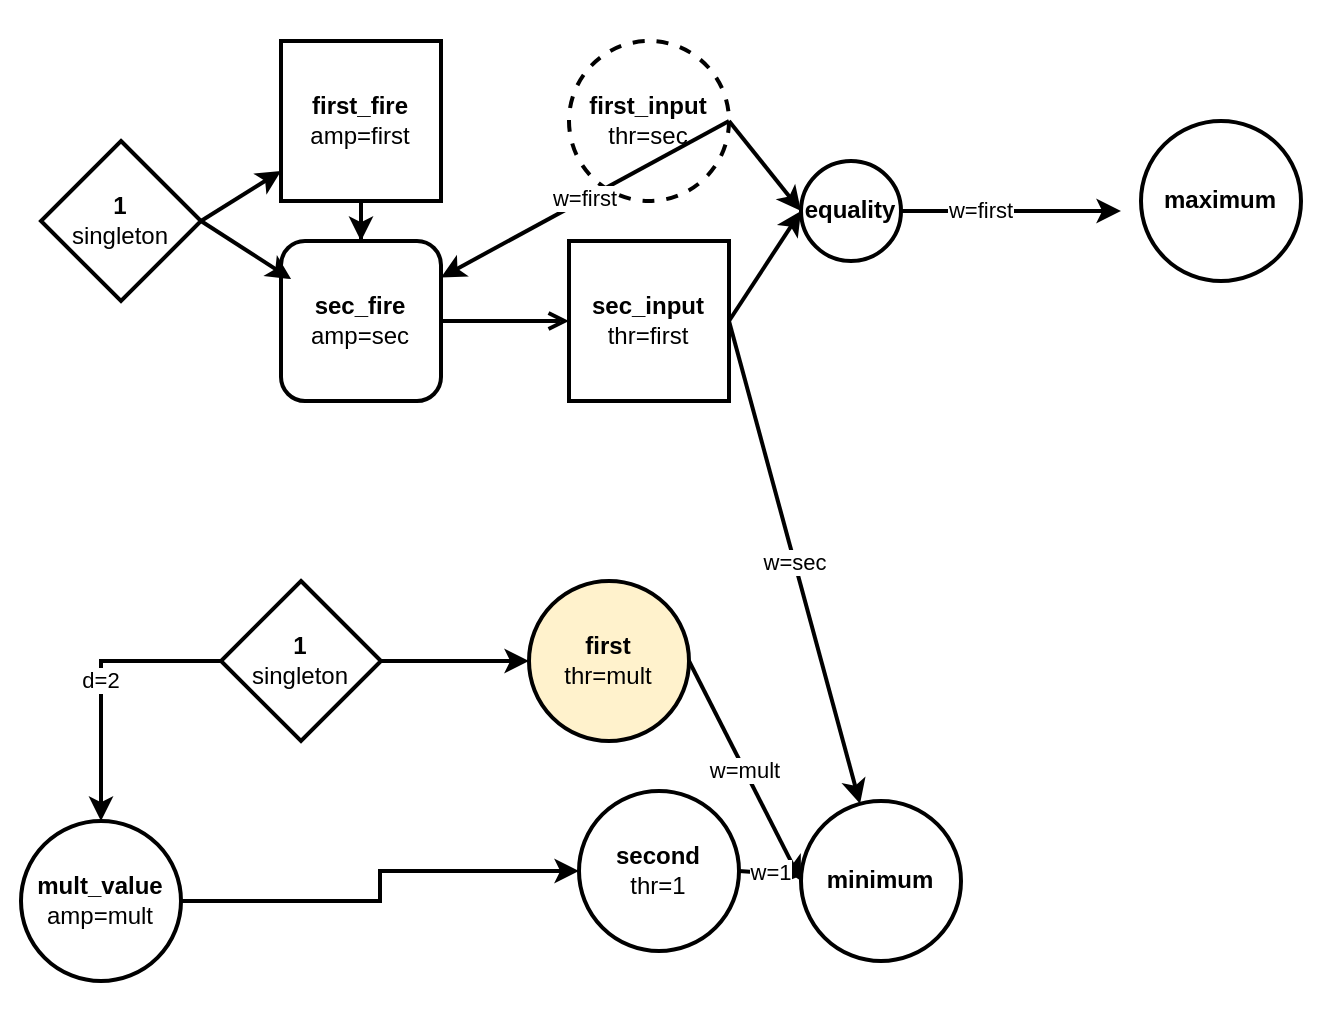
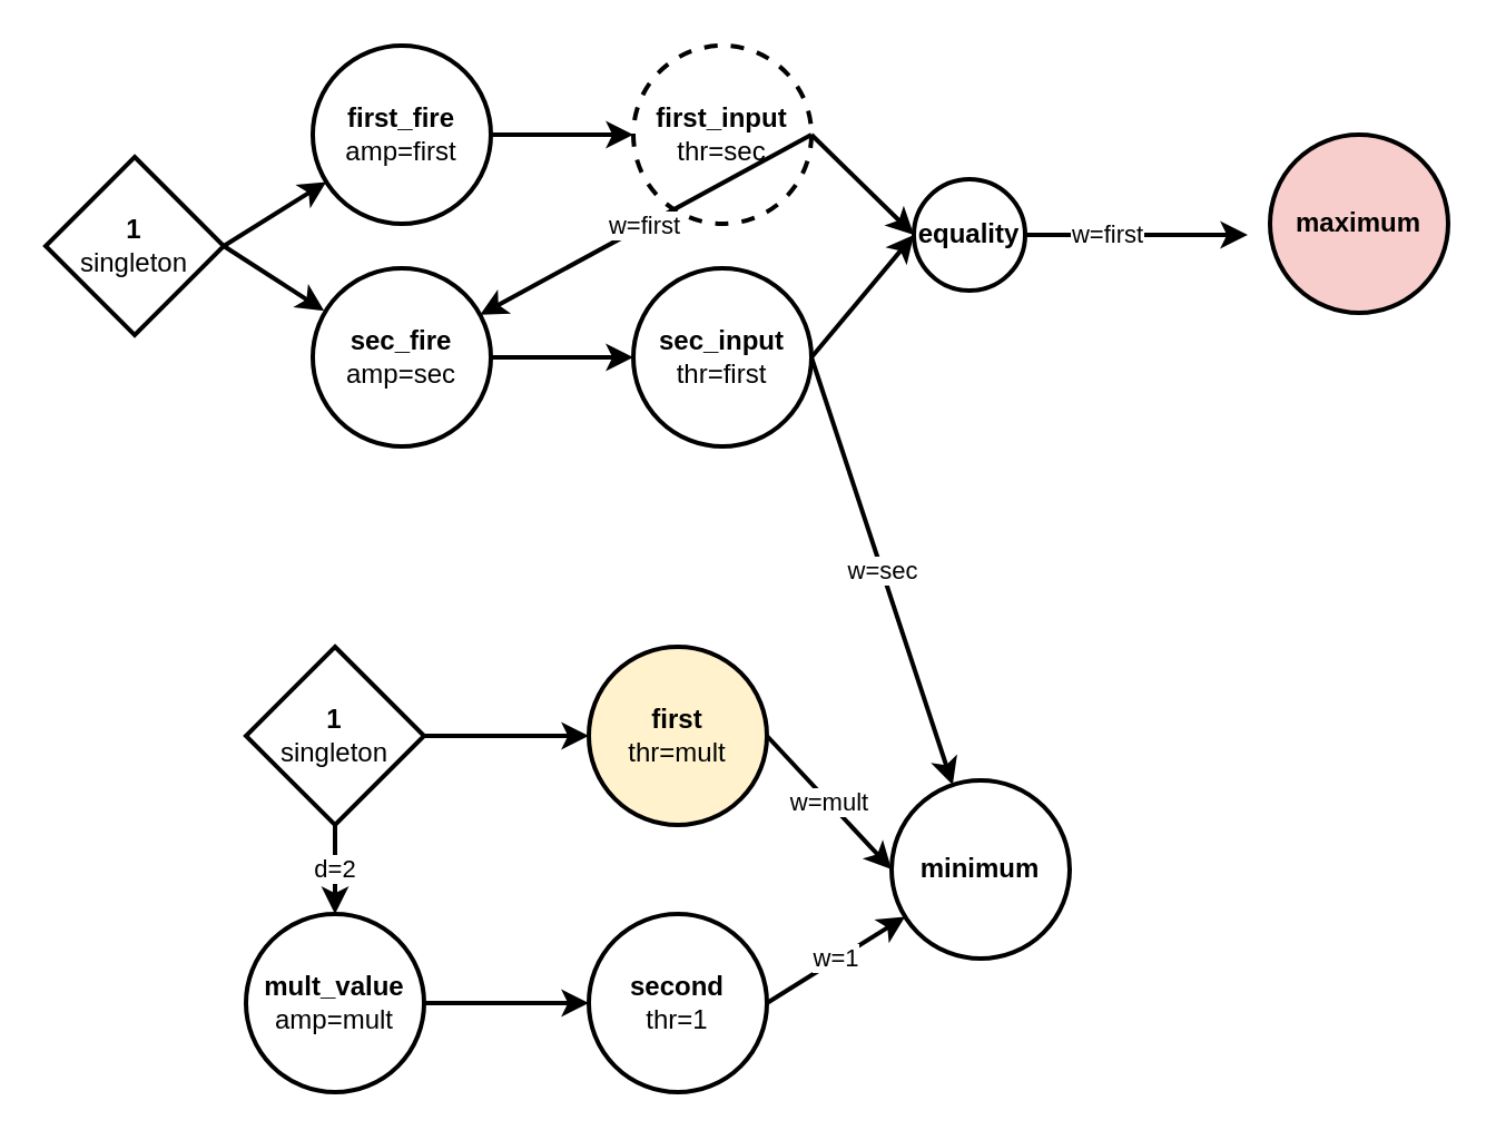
- <mxCell id="22" value="&lt;b&gt;first_fire&lt;/b&gt;&lt;br&gt;amp=first" style="whiteSpace=wrap;html=1;aspect=fixed;strokeWidth=2;rounded=0;" vertex="1" parent="1"><mxGeometry x="140" y="20" width="80" height="80" as="geometry" /></mxCell>
+ <mxCell id="22" value="&lt;b&gt;first_fire&lt;/b&gt;&lt;br&gt;amp=first" style="ellipse;whiteSpace=wrap;html=1;aspect=fixed;strokeWidth=2;" vertex="1" parent="1"><mxGeometry x="140" y="20" width="80" height="80" as="geometry" /></mxCell>
- <mxCell id="14" value="&lt;b&gt;maximum&lt;/b&gt;" style="ellipse;whiteSpace=wrap;html=1;aspect=fixed;strokeWidth=2;" vertex="1" parent="1"><mxGeometry x="570" y="60" width="80" height="80" as="geometry" /></mxCell>
+ <mxCell id="14" value="&lt;b&gt;maximum&lt;/b&gt;" style="ellipse;whiteSpace=wrap;html=1;aspect=fixed;strokeWidth=2;fillColor=#f8cecc;" vertex="1" parent="1"><mxGeometry x="570" y="60" width="80" height="80" as="geometry" /></mxCell>
- <mxCell id="26" value="&lt;b&gt;equality&lt;/b&gt;" style="ellipse;whiteSpace=wrap;html=1;aspect=fixed;strokeWidth=2;" vertex="1" parent="1"><mxGeometry x="400" y="80" width="50" height="50" as="geometry" /></mxCell>
+ <mxCell id="26" value="&lt;b&gt;equality&lt;/b&gt;" style="ellipse;whiteSpace=wrap;html=1;aspect=fixed;strokeWidth=2;" vertex="1" parent="1"><mxGeometry x="410" y="80" width="50" height="50" as="geometry" /></mxCell>
- <mxCell id="21" value="" style="edgeStyle=orthogonalEdgeStyle;rounded=0;orthogonalLoop=1;jettySize=auto;html=1;strokeWidth=2;" edge="1" parent="1" source="22" target="16"><mxGeometry relative="1" as="geometry" /></mxCell>
+ <mxCell id="21" value="" style="edgeStyle=orthogonalEdgeStyle;rounded=0;orthogonalLoop=1;jettySize=auto;html=1;strokeWidth=2;" edge="1" parent="1" source="22" target="12"><mxGeometry relative="1" as="geometry" /></mxCell>
- <mxCell id="16" value="&lt;b&gt;sec_fire&lt;/b&gt;&lt;br&gt;amp=sec" style="whiteSpace=wrap;html=1;aspect=fixed;strokeWidth=2;rounded=1;" vertex="1" parent="1"><mxGeometry x="140" y="120" width="80" height="80" as="geometry" /></mxCell>
+ <mxCell id="16" value="&lt;b&gt;sec_fire&lt;/b&gt;&lt;br&gt;amp=sec" style="ellipse;whiteSpace=wrap;html=1;aspect=fixed;strokeWidth=2;" vertex="1" parent="1"><mxGeometry x="140" y="120" width="80" height="80" as="geometry" /></mxCell>
- <mxCell id="15" value="" style="edgeStyle=orthogonalEdgeStyle;rounded=0;orthogonalLoop=1;jettySize=auto;html=1;strokeWidth=2;endArrow=open;" edge="1" parent="1" source="16" target="13"><mxGeometry relative="1" as="geometry" /></mxCell>
+ <mxCell id="15" value="" style="edgeStyle=orthogonalEdgeStyle;rounded=0;orthogonalLoop=1;jettySize=auto;html=1;strokeWidth=2;" edge="1" parent="1" source="16" target="13"><mxGeometry relative="1" as="geometry" /></mxCell>
- <mxCell id="13" value="&lt;b&gt;sec_input&lt;br&gt;&lt;/b&gt;thr=first" style="whiteSpace=wrap;html=1;aspect=fixed;strokeWidth=2;rounded=0;" vertex="1" parent="1"><mxGeometry x="284" y="120" width="80" height="80" as="geometry" /></mxCell>
+ <mxCell id="13" value="&lt;b&gt;sec_input&lt;br&gt;&lt;/b&gt;thr=first" style="ellipse;whiteSpace=wrap;html=1;aspect=fixed;strokeWidth=2;" vertex="1" parent="1"><mxGeometry x="284" y="120" width="80" height="80" as="geometry" /></mxCell>
- <mxCell id="3" value="&lt;b&gt;second&lt;br&gt;&lt;/b&gt;thr=1" style="ellipse;whiteSpace=wrap;html=1;aspect=fixed;strokeWidth=2;" vertex="1" parent="1"><mxGeometry x="289" y="395" width="80" height="80" as="geometry" /></mxCell>
+ <mxCell id="3" value="&lt;b&gt;second&lt;br&gt;&lt;/b&gt;thr=1" style="ellipse;whiteSpace=wrap;html=1;aspect=fixed;strokeWidth=2;" vertex="1" parent="1"><mxGeometry x="264" y="410" width="80" height="80" as="geometry" /></mxCell>
- <mxCell id="4" value="&lt;b&gt;minimum&lt;/b&gt;" style="ellipse;whiteSpace=wrap;html=1;aspect=fixed;strokeWidth=2;" vertex="1" parent="1"><mxGeometry x="400" y="400" width="80" height="80" as="geometry" /></mxCell>
+ <mxCell id="4" value="&lt;b&gt;minimum&lt;/b&gt;" style="ellipse;whiteSpace=wrap;html=1;aspect=fixed;strokeWidth=2;" vertex="1" parent="1"><mxGeometry x="400" y="350" width="80" height="80" as="geometry" /></mxCell>
- <mxCell id="6" value="&lt;b&gt;mult_value&lt;/b&gt;&lt;br&gt;amp=mult" style="ellipse;whiteSpace=wrap;html=1;aspect=fixed;strokeWidth=2;" vertex="1" parent="1"><mxGeometry x="10" y="410" width="80" height="80" as="geometry" /></mxCell>
+ <mxCell id="6" value="&lt;b&gt;mult_value&lt;/b&gt;&lt;br&gt;amp=mult" style="ellipse;whiteSpace=wrap;html=1;aspect=fixed;strokeWidth=2;" vertex="1" parent="1"><mxGeometry x="110" y="410" width="80" height="80" as="geometry" /></mxCell>
